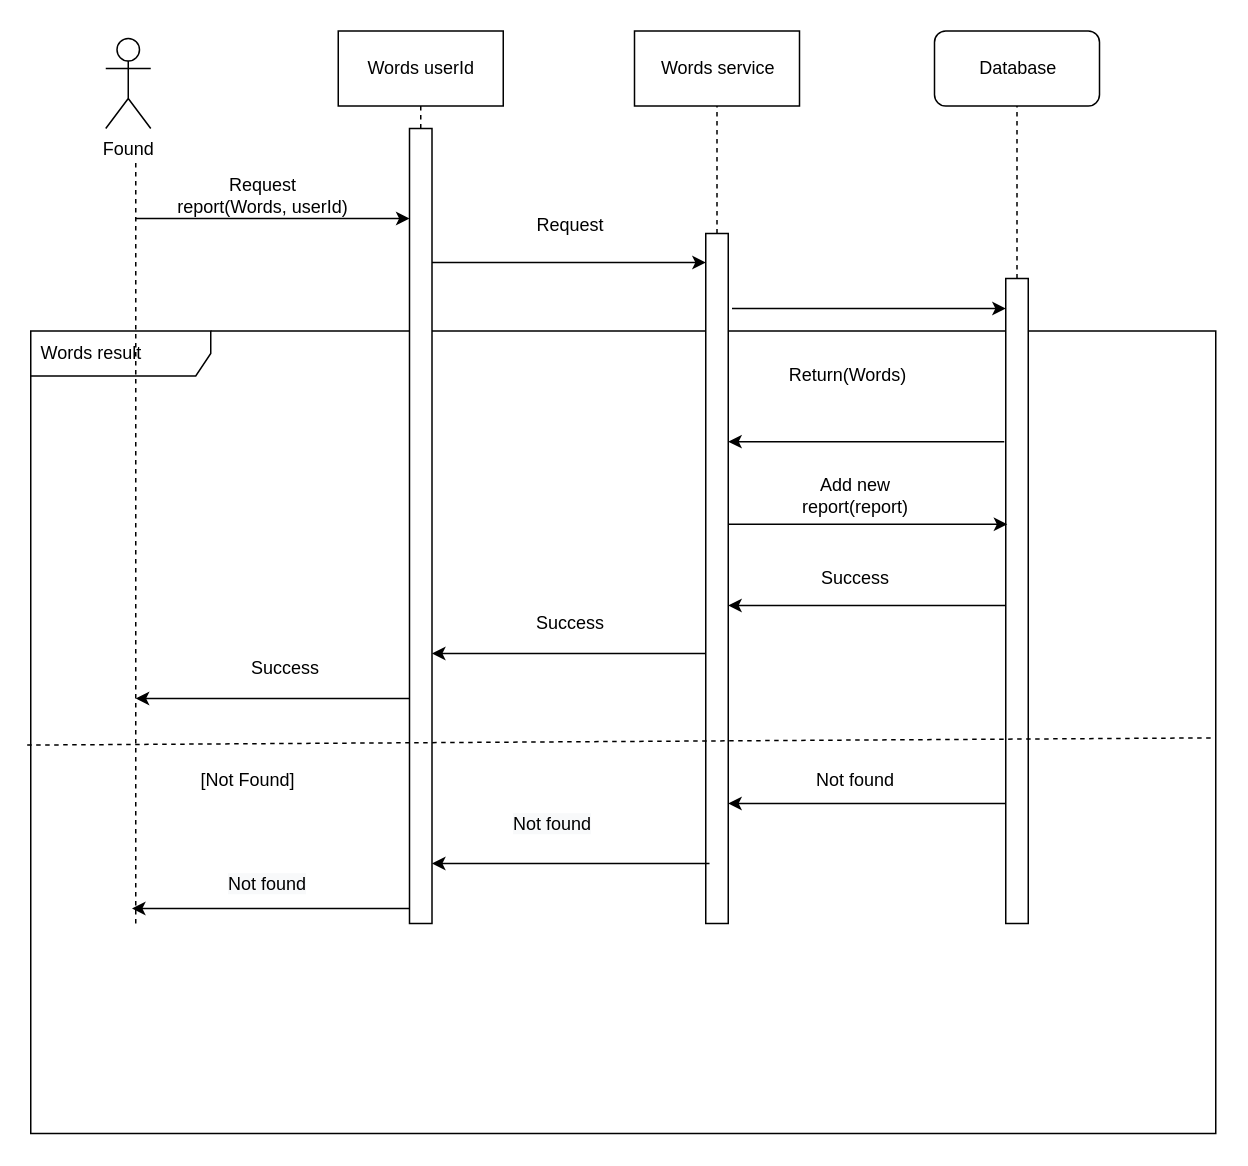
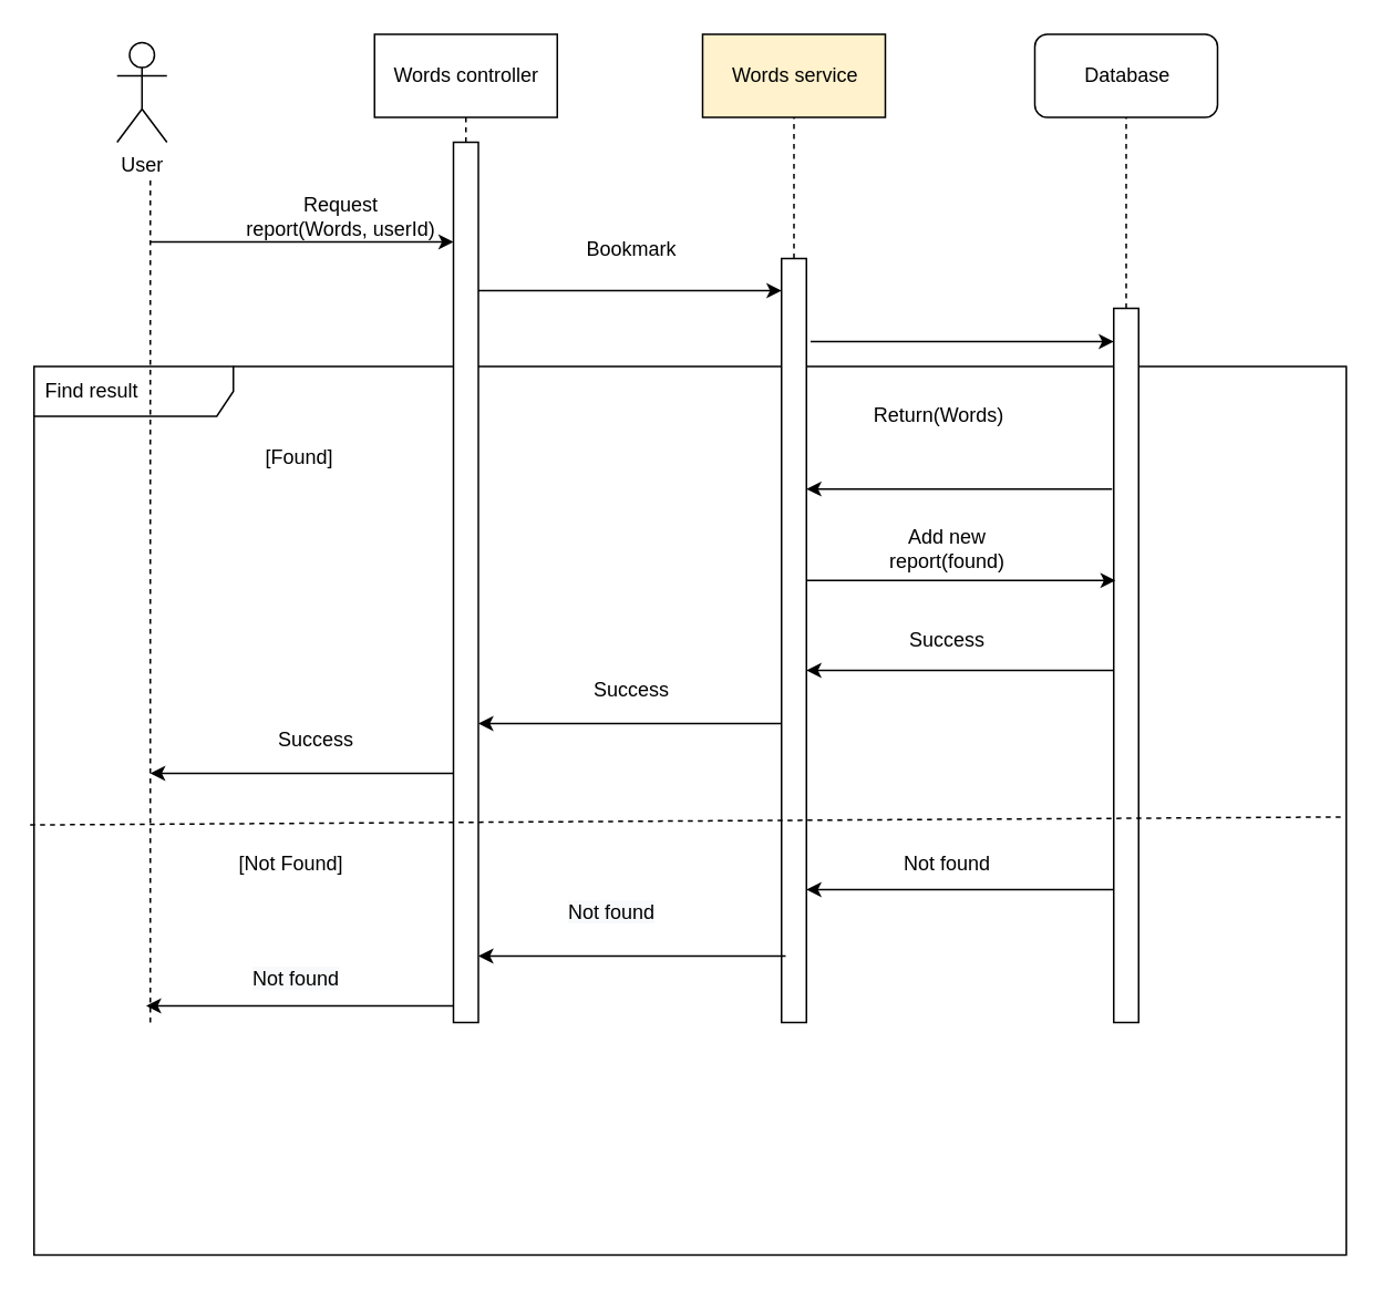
- <mxCell id="13" value="&lt;span style=&quot;&quot;&gt;Words userId&lt;/span&gt;" style="html=1;" vertex="1" parent="1"><mxGeometry x="225" y="20" width="110" height="50" as="geometry" /></mxCell>
+ <mxCell id="13" value="&lt;span style=&quot;&quot;&gt;Words controller&lt;/span&gt;" style="html=1;" vertex="1" parent="1"><mxGeometry x="225" y="20" width="110" height="50" as="geometry" /></mxCell>
- <mxCell id="14" value="&lt;span style=&quot;&quot;&gt;Words service&lt;/span&gt;" style="html=1;" vertex="1" parent="1"><mxGeometry x="422.5" y="20" width="110" height="50" as="geometry" /></mxCell>
+ <mxCell id="14" value="&lt;span style=&quot;&quot;&gt;Words service&lt;/span&gt;" style="html=1;fillColor=#fff2cc;" vertex="1" parent="1"><mxGeometry x="422.5" y="20" width="110" height="50" as="geometry" /></mxCell>
- <mxCell id="3" value="Found" style="shape=umlActor;verticalLabelPosition=bottom;verticalAlign=top;html=1;outlineConnect=0;" vertex="1" parent="1"><mxGeometry x="70" y="25" width="30" height="60" as="geometry" /></mxCell>
+ <mxCell id="3" value="User" style="shape=umlActor;verticalLabelPosition=bottom;verticalAlign=top;html=1;outlineConnect=0;" vertex="1" parent="1"><mxGeometry x="70" y="25" width="30" height="60" as="geometry" /></mxCell>
- <mxCell id="9" value="Request report(Words, userId)" style="text;html=1;strokeColor=none;fillColor=none;align=center;verticalAlign=middle;whiteSpace=wrap;rounded=0;" vertex="1" parent="1"><mxGeometry x="115" y="115" width="120" height="30" as="geometry" /></mxCell>
+ <mxCell id="9" value="Request report(Words, userId)" style="text;html=1;strokeColor=none;fillColor=none;align=center;verticalAlign=middle;whiteSpace=wrap;rounded=0;" vertex="1" parent="1"><mxGeometry x="145" y="115" width="120" height="30" as="geometry" /></mxCell>
- <mxCell id="10" value="Request" style="text;html=1;strokeColor=none;fillColor=none;align=center;verticalAlign=middle;whiteSpace=wrap;rounded=0;" vertex="1" parent="1"><mxGeometry x="350" y="135" width="60" height="30" as="geometry" /></mxCell>
+ <mxCell id="10" value="Bookmark" style="text;html=1;strokeColor=none;fillColor=none;align=center;verticalAlign=middle;whiteSpace=wrap;rounded=0;" vertex="1" parent="1"><mxGeometry x="350" y="135" width="60" height="30" as="geometry" /></mxCell>
- <mxCell id="2" value="Words result" style="shape=umlFrame;whiteSpace=wrap;html=1;width=120;height=30;boundedLbl=1;verticalAlign=middle;align=left;spacingLeft=5;" vertex="1" parent="1"><mxGeometry x="20" y="220" width="790" height="535" as="geometry" /></mxCell>
+ <mxCell id="2" value="Find result" style="shape=umlFrame;whiteSpace=wrap;html=1;width=120;height=30;boundedLbl=1;verticalAlign=middle;align=left;spacingLeft=5;" vertex="1" parent="1"><mxGeometry x="20" y="220" width="790" height="535" as="geometry" /></mxCell>
+ <mxCell id="35" value="[Found]" style="text;html=1;strokeColor=none;fillColor=none;align=center;verticalAlign=middle;whiteSpace=wrap;rounded=0;" vertex="1" parent="1"><mxGeometry x="150" y="260" width="60" height="30" as="geometry" /></mxCell>
- <mxCell id="22" value="Add new report(report)" style="text;html=1;strokeColor=none;fillColor=none;align=center;verticalAlign=middle;whiteSpace=wrap;rounded=0;" vertex="1" parent="1"><mxGeometry x="540" y="315" width="60" height="30" as="geometry" /></mxCell>
+ <mxCell id="22" value="Add new report(found)" style="text;html=1;strokeColor=none;fillColor=none;align=center;verticalAlign=middle;whiteSpace=wrap;rounded=0;" vertex="1" parent="1"><mxGeometry x="540" y="315" width="60" height="30" as="geometry" /></mxCell>
- <mxCell id="37" value="[Not Found]" style="text;html=1;strokeColor=none;fillColor=none;align=center;verticalAlign=middle;whiteSpace=wrap;rounded=0;" vertex="1" parent="1"><mxGeometry x="120" y="505" width="90" height="30" as="geometry" /></mxCell>
+ <mxCell id="37" value="[Not Found]" style="text;html=1;strokeColor=none;fillColor=none;align=center;verticalAlign=middle;whiteSpace=wrap;rounded=0;" vertex="1" parent="1"><mxGeometry x="130" y="505" width="90" height="30" as="geometry" /></mxCell>
